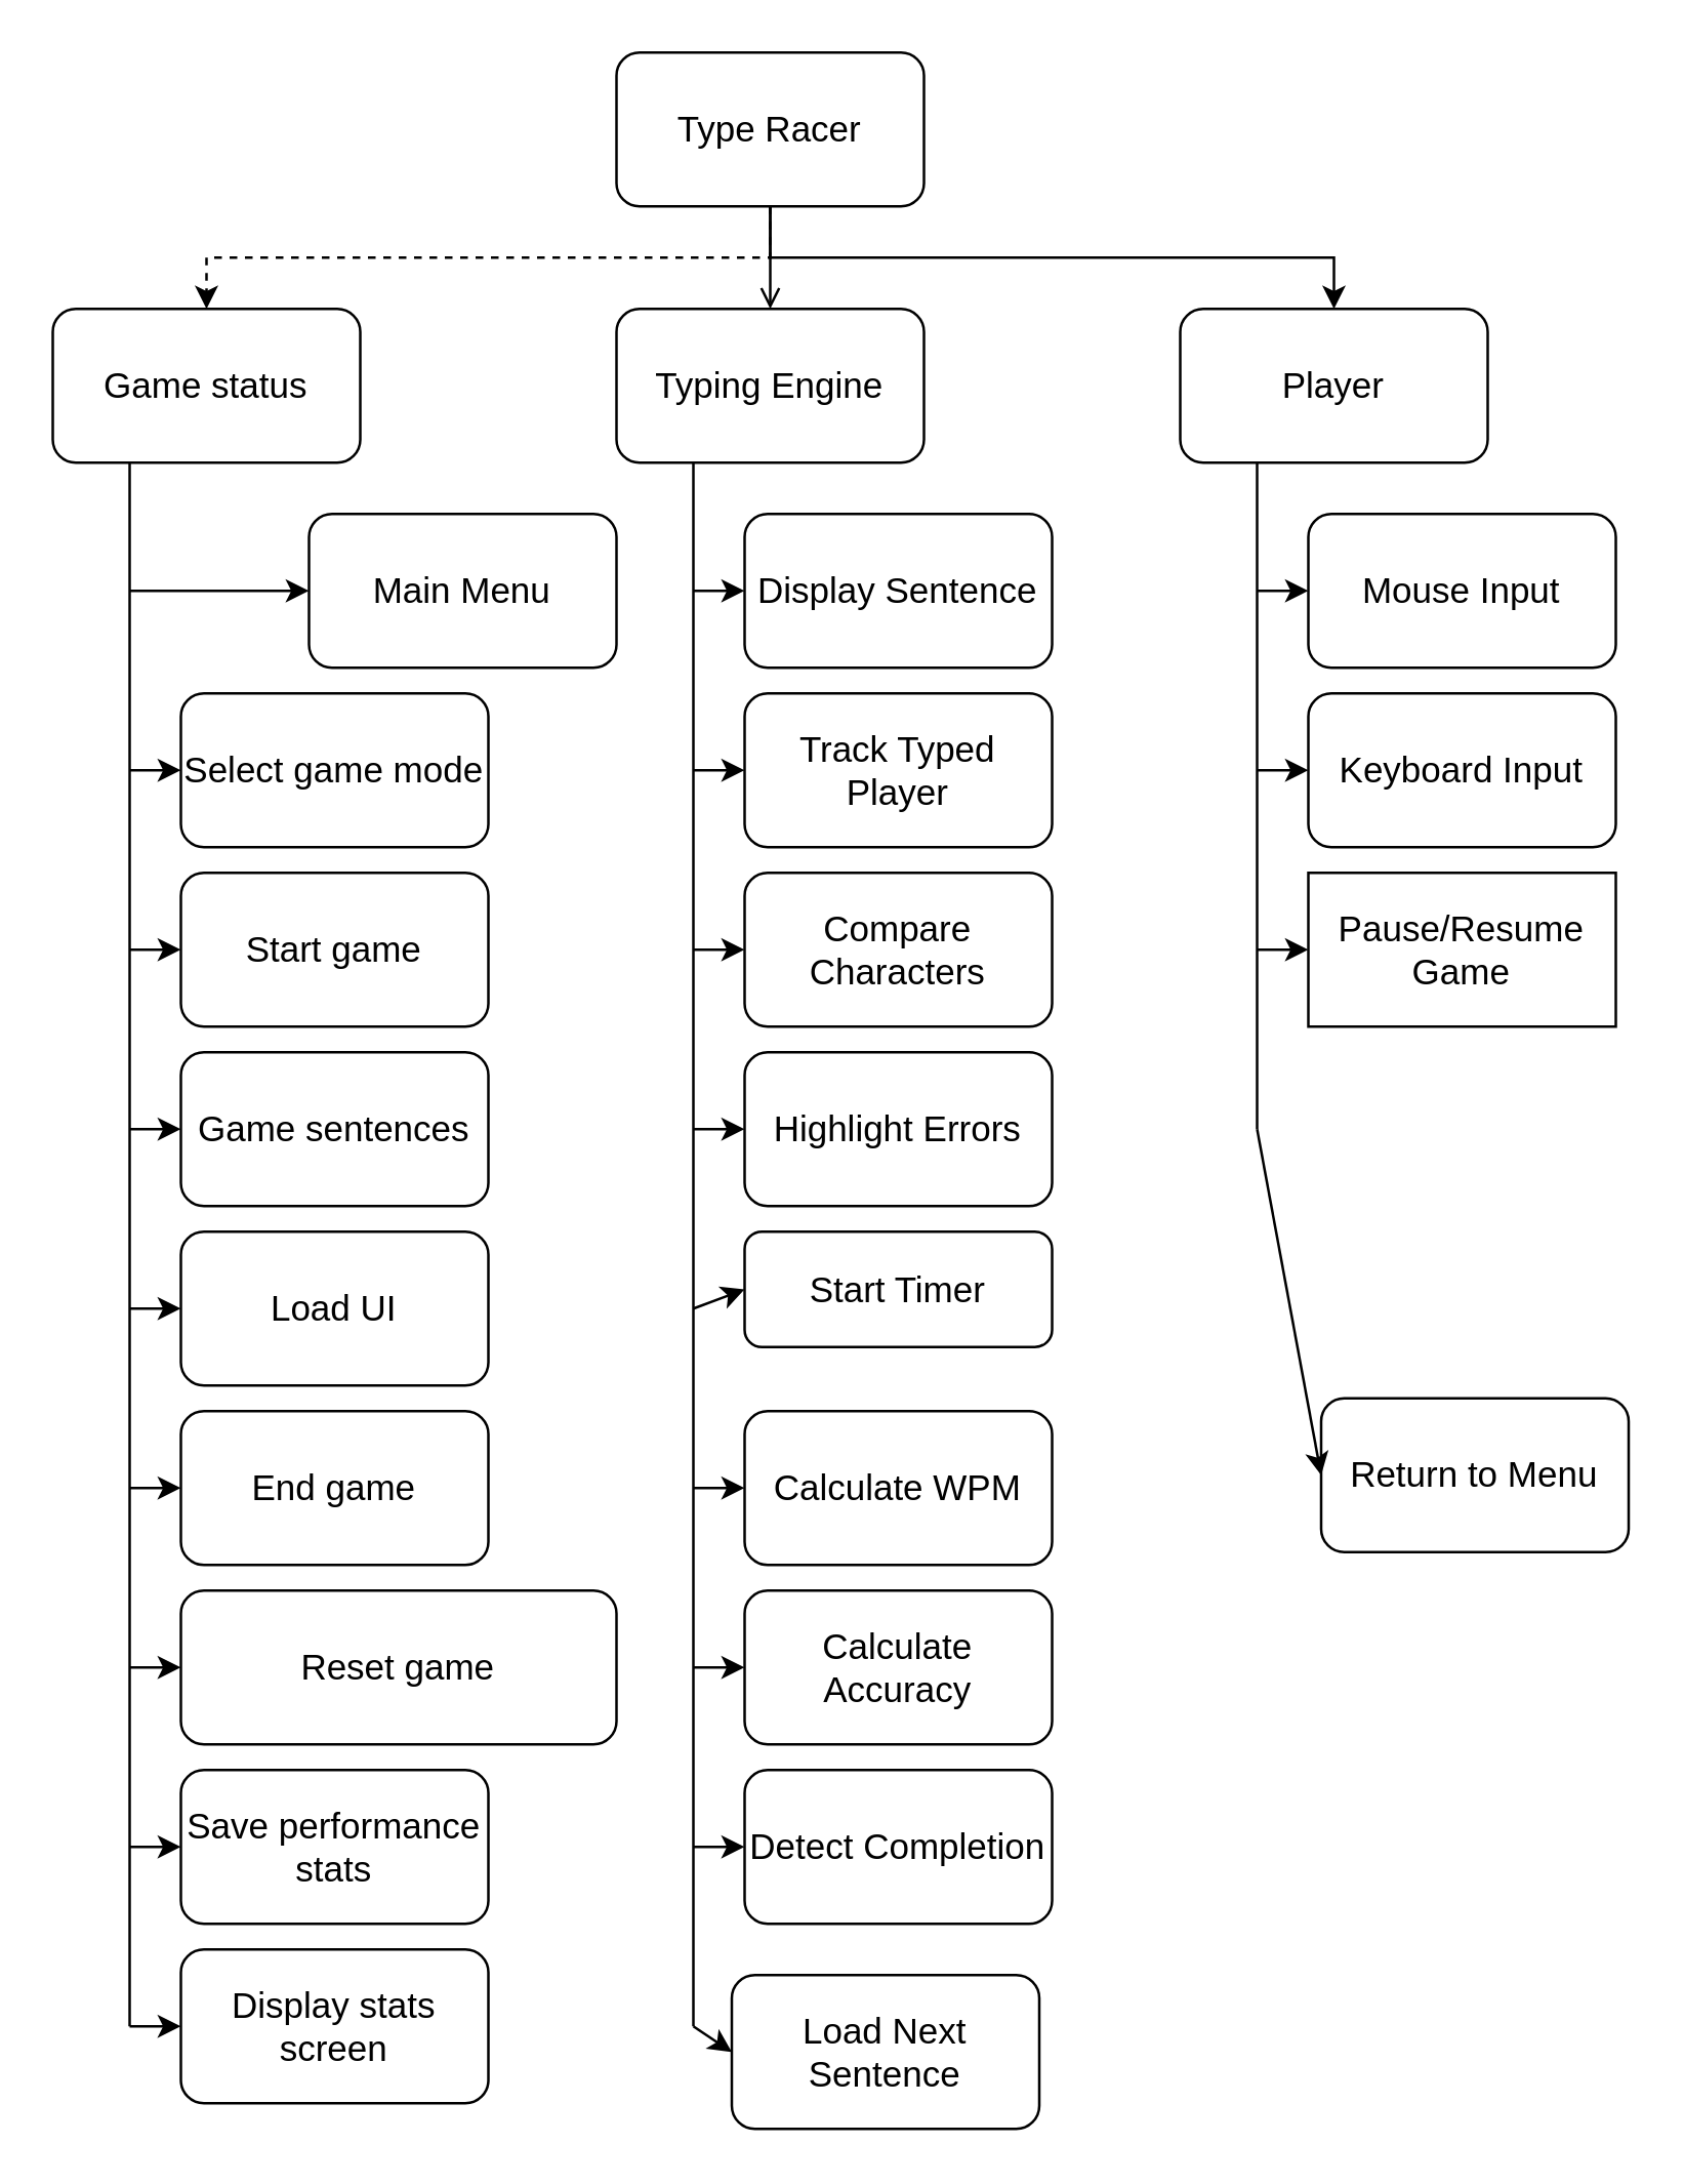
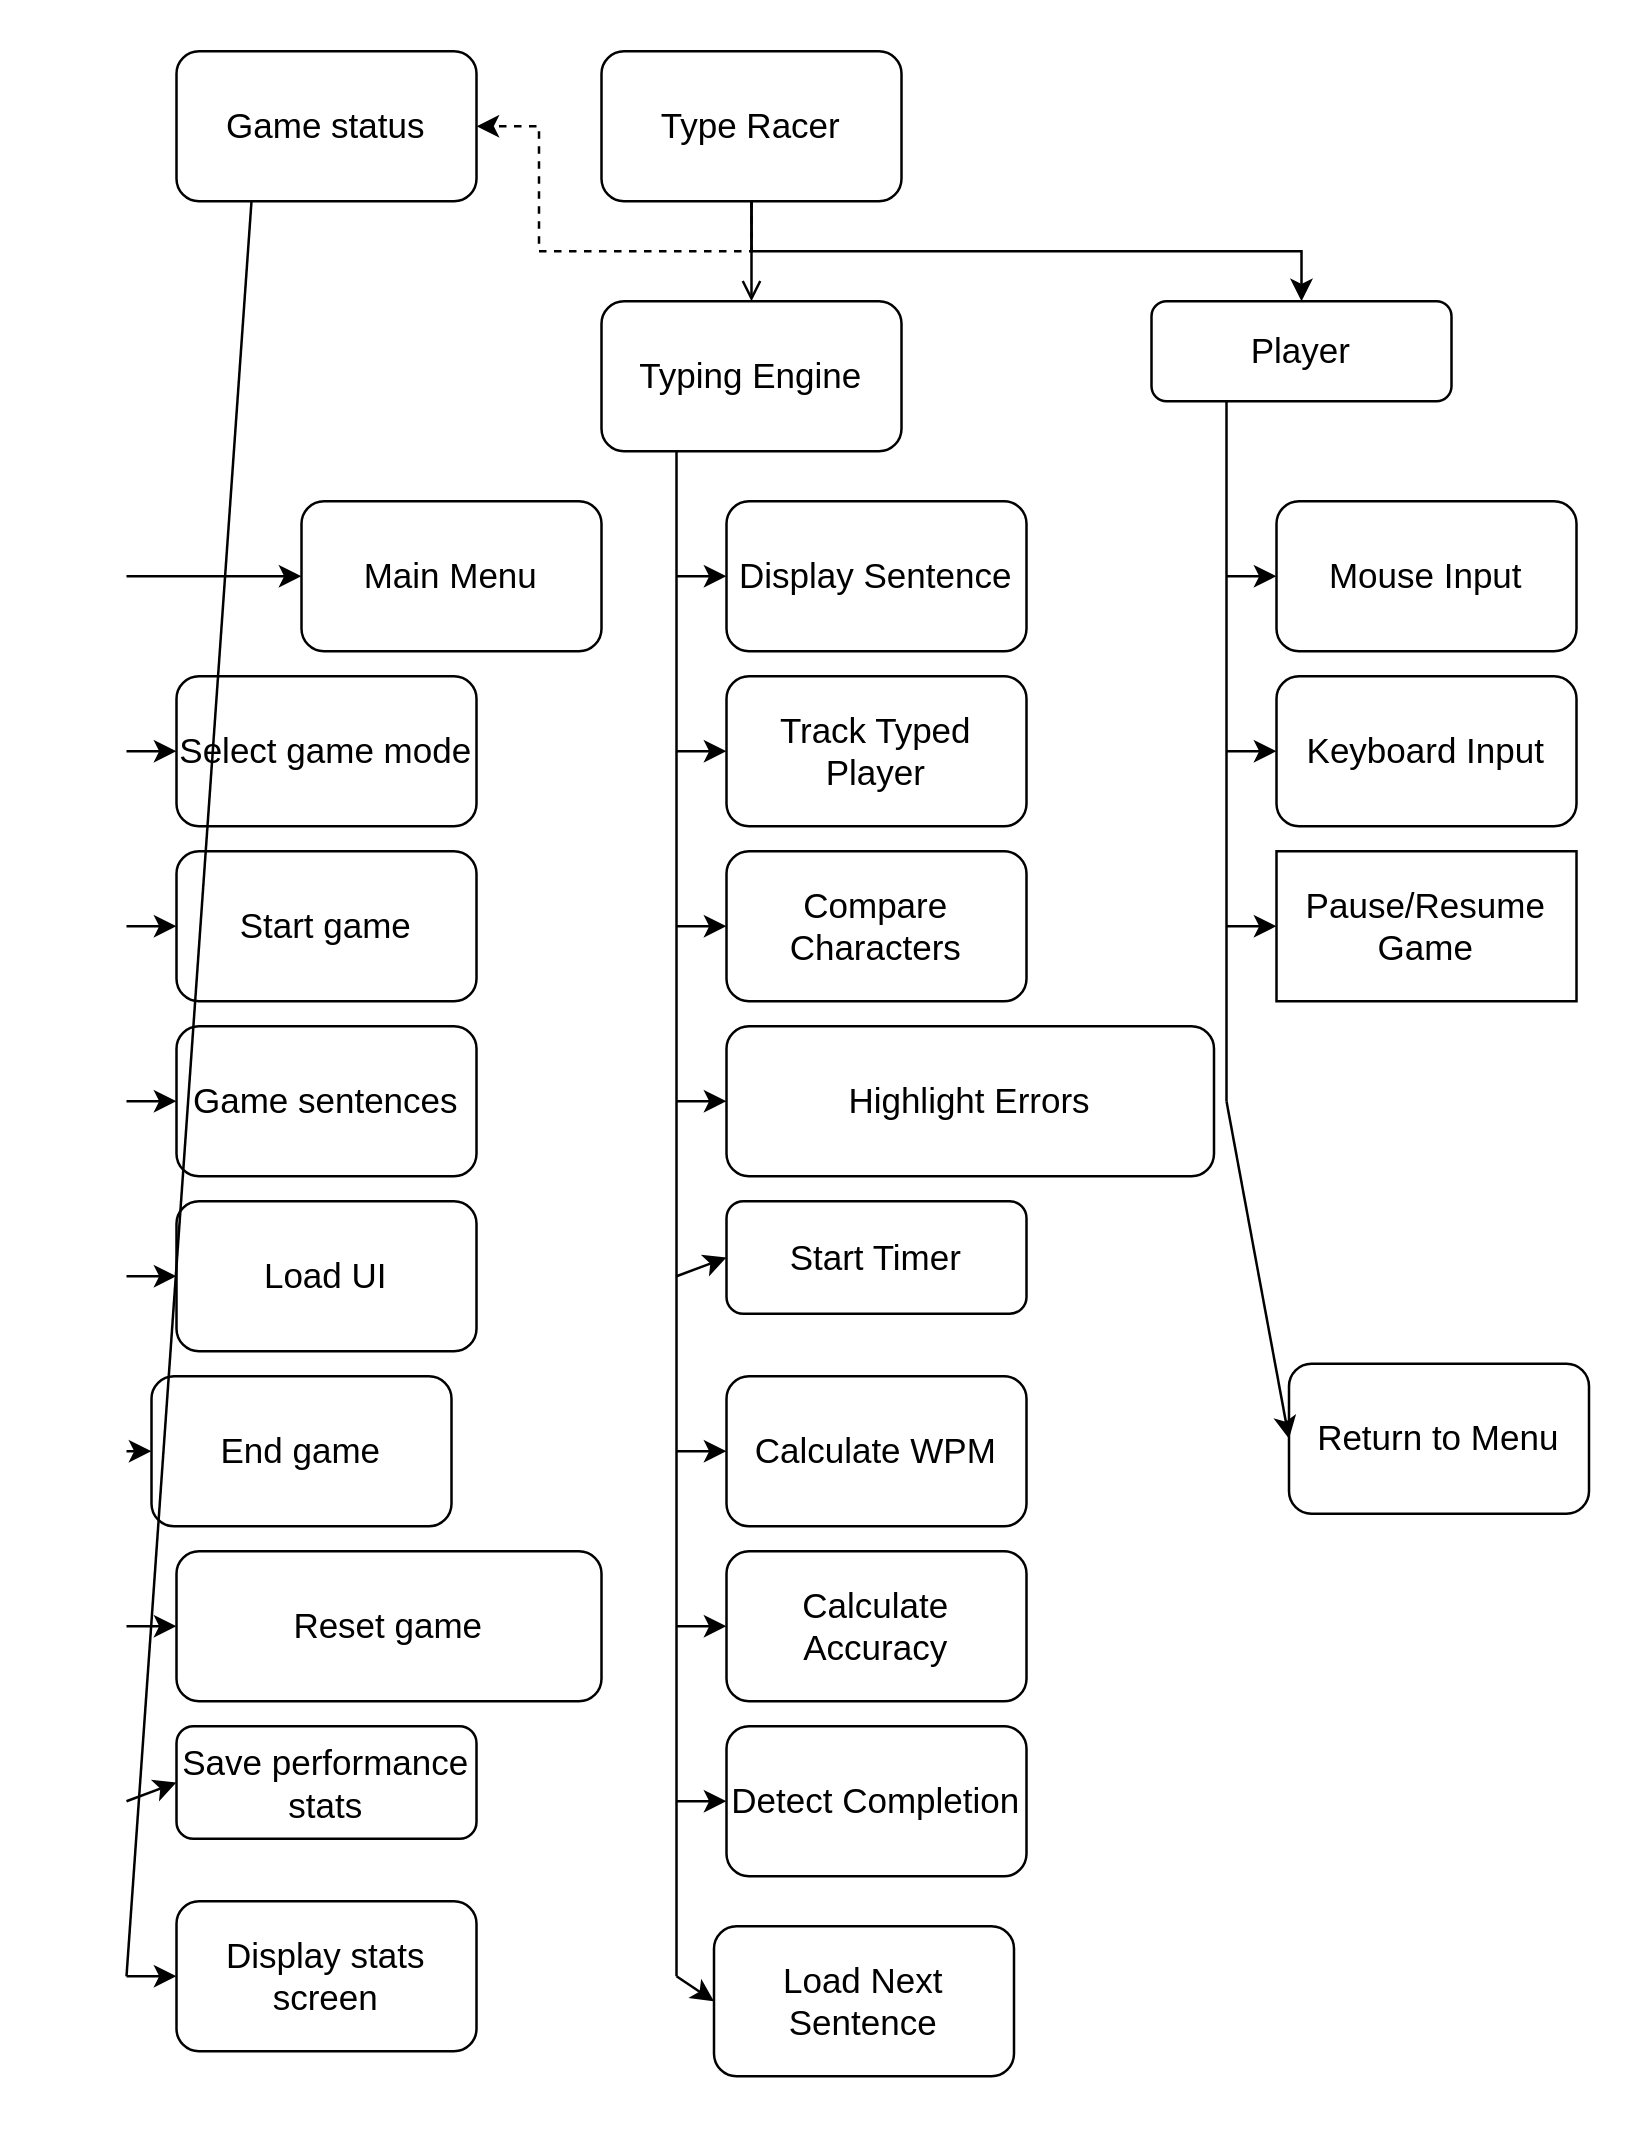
- <mxCell id="6" value="Game status" style="rounded=1;whiteSpace=wrap;html=1;fontSize=14;fontColor=light-dark(#000000,#000000);labelBackgroundColor=none;fillColor=light-dark(#FFFFFF,#FFFFFF);" vertex="1" parent="1"><mxGeometry x="20" y="120" width="120" height="60" as="geometry" /></mxCell>
+ <mxCell id="6" value="Game status" style="rounded=1;whiteSpace=wrap;html=1;fontSize=14;fontColor=light-dark(#000000,#000000);labelBackgroundColor=none;fillColor=light-dark(#FFFFFF,#FFFFFF);" vertex="1" parent="1"><mxGeometry x="70" y="20" width="120" height="60" as="geometry" /></mxCell>
- <mxCell id="7" value="&lt;span style=&quot;&quot;&gt;Player&lt;/span&gt;" style="rounded=1;whiteSpace=wrap;html=1;fontSize=14;fontColor=light-dark(#000000,#000000);labelBackgroundColor=none;fillColor=light-dark(#FFFFFF,#FFFFFF);" vertex="1" parent="1"><mxGeometry x="460" y="120" width="120" height="60" as="geometry" /></mxCell>
+ <mxCell id="7" value="&lt;span style=&quot;&quot;&gt;Player&lt;/span&gt;" style="rounded=1;whiteSpace=wrap;html=1;fontSize=14;fontColor=light-dark(#000000,#000000);labelBackgroundColor=none;fillColor=light-dark(#FFFFFF,#FFFFFF);" vertex="1" parent="1"><mxGeometry x="460" y="120" width="120" height="40" as="geometry" /></mxCell>
- <mxCell id="32" value="Highlight Errors" style="rounded=1;whiteSpace=wrap;html=1;fontSize=14;fontColor=light-dark(#000000,#000000);labelBackgroundColor=none;fillColor=light-dark(#FFFFFF,#FFFFFF);" vertex="1" parent="1"><mxGeometry x="290" y="410" width="120" height="60" as="geometry" /></mxCell>
+ <mxCell id="32" value="Highlight Errors" style="rounded=1;whiteSpace=wrap;html=1;fontSize=14;fontColor=light-dark(#000000,#000000);labelBackgroundColor=none;fillColor=light-dark(#FFFFFF,#FFFFFF);" vertex="1" parent="1"><mxGeometry x="290" y="410" width="195" height="60" as="geometry" /></mxCell>
- <mxCell id="14" value="End game" style="rounded=1;whiteSpace=wrap;html=1;fontSize=14;fontColor=light-dark(#000000,#000000);labelBackgroundColor=none;fillColor=light-dark(#FFFFFF,#FFFFFF);" vertex="1" parent="1"><mxGeometry x="70" y="550" width="120" height="60" as="geometry" /></mxCell>
+ <mxCell id="14" value="End game" style="rounded=1;whiteSpace=wrap;html=1;fontSize=14;fontColor=light-dark(#000000,#000000);labelBackgroundColor=none;fillColor=light-dark(#FFFFFF,#FFFFFF);" vertex="1" parent="1"><mxGeometry x="60" y="550" width="120" height="60" as="geometry" /></mxCell>
- <mxCell id="16" value="Save performance stats" style="rounded=1;whiteSpace=wrap;html=1;fontSize=14;fontColor=light-dark(#000000,#000000);labelBackgroundColor=none;fillColor=light-dark(#FFFFFF,#FFFFFF);" vertex="1" parent="1"><mxGeometry x="70" y="690" width="120" height="60" as="geometry" /></mxCell>
+ <mxCell id="16" value="Save performance stats" style="rounded=1;whiteSpace=wrap;html=1;fontSize=14;fontColor=light-dark(#000000,#000000);labelBackgroundColor=none;fillColor=light-dark(#FFFFFF,#FFFFFF);" vertex="1" parent="1"><mxGeometry x="70" y="690" width="120" height="45" as="geometry" /></mxCell>
